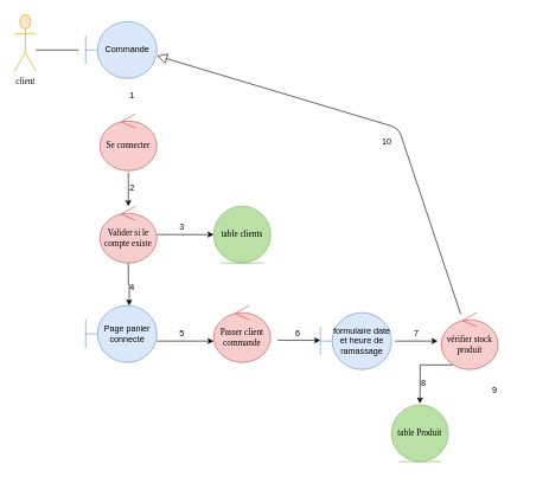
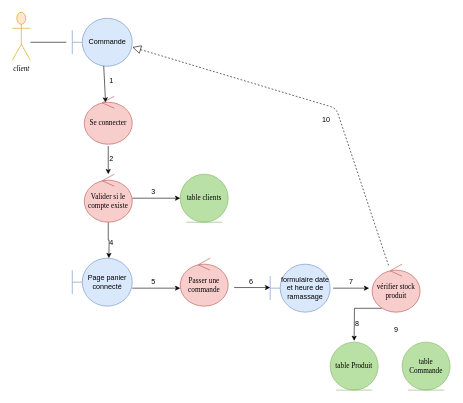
+ <mxCell id="5" value="" style="endArrow=classic;html=1;exitX=0.524;exitY=0.992;exitDx=0;exitDy=0;exitPerimeter=0;entryX=0.444;entryY=0.131;entryDx=0;entryDy=0;entryPerimeter=0;" parent="1" edge="1" target="8" source="4"><mxGeometry width="50" height="50" relative="1" as="geometry"><mxPoint x="180" y="130" as="sourcePoint" /><mxPoint x="170" y="170" as="targetPoint" /></mxGeometry></mxCell>
- <mxCell id="32" value="" style="endArrow=block;dashed=0;endFill=0;endSize=12;html=1;entryX=1.002;entryY=0.601;entryDx=0;entryDy=0;entryPerimeter=0;" edge="1" parent="1" source="23" target="4"><mxGeometry width="160" relative="1" as="geometry"><mxPoint x="440" y="309.5" as="sourcePoint" /><mxPoint x="640" y="170" as="targetPoint" /><Array as="points"><mxPoint x="560" y="180" /></Array></mxGeometry></mxCell>
+ <mxCell id="32" value="" style="endArrow=block;dashed=1;endFill=0;endSize=12;html=1;entryX=1.002;entryY=0.601;entryDx=0;entryDy=0;entryPerimeter=0;" edge="1" parent="1" source="23" target="4"><mxGeometry width="160" relative="1" as="geometry"><mxPoint x="440" y="309.5" as="sourcePoint" /><mxPoint x="640" y="170" as="targetPoint" /><Array as="points"><mxPoint x="560" y="180" /></Array></mxGeometry></mxCell>
- <mxCell id="6" value="Passer client commande" style="ellipse;shape=umlControl;whiteSpace=wrap;html=1;fontFamily=Verdana;fillColor=#f8cecc;strokeColor=#b85450;" parent="1" vertex="1"><mxGeometry x="300" y="430" width="80" height="80" as="geometry" /></mxCell>
+ <mxCell id="6" value="Passer une commande" style="ellipse;shape=umlControl;whiteSpace=wrap;html=1;fontFamily=Verdana;fillColor=#f8cecc;strokeColor=#b85450;" parent="1" vertex="1"><mxGeometry x="300" y="430" width="80" height="80" as="geometry" /></mxCell>
- <mxCell id="31" value="9" style="text;html=1;resizable=0;points=[];autosize=1;align=left;verticalAlign=top;spacingTop=-4;" vertex="1" parent="1"><mxGeometry x="690" y="540" width="20" height="20" as="geometry" /></mxCell>
+ <mxCell id="31" value="9" style="text;html=1;resizable=0;points=[];autosize=1;align=left;verticalAlign=top;spacingTop=-4;" vertex="1" parent="1"><mxGeometry x="655" y="540" width="20" height="20" as="geometry" /></mxCell>
+ <mxCell id="30" value="table Commande" style="ellipse;shape=umlEntity;whiteSpace=wrap;html=1;fontFamily=Verdana;fillColor=#B9E0A5;strokeColor=#82b366;" vertex="1" parent="1"><mxGeometry x="670" y="570" width="80" height="80" as="geometry" /></mxCell>
